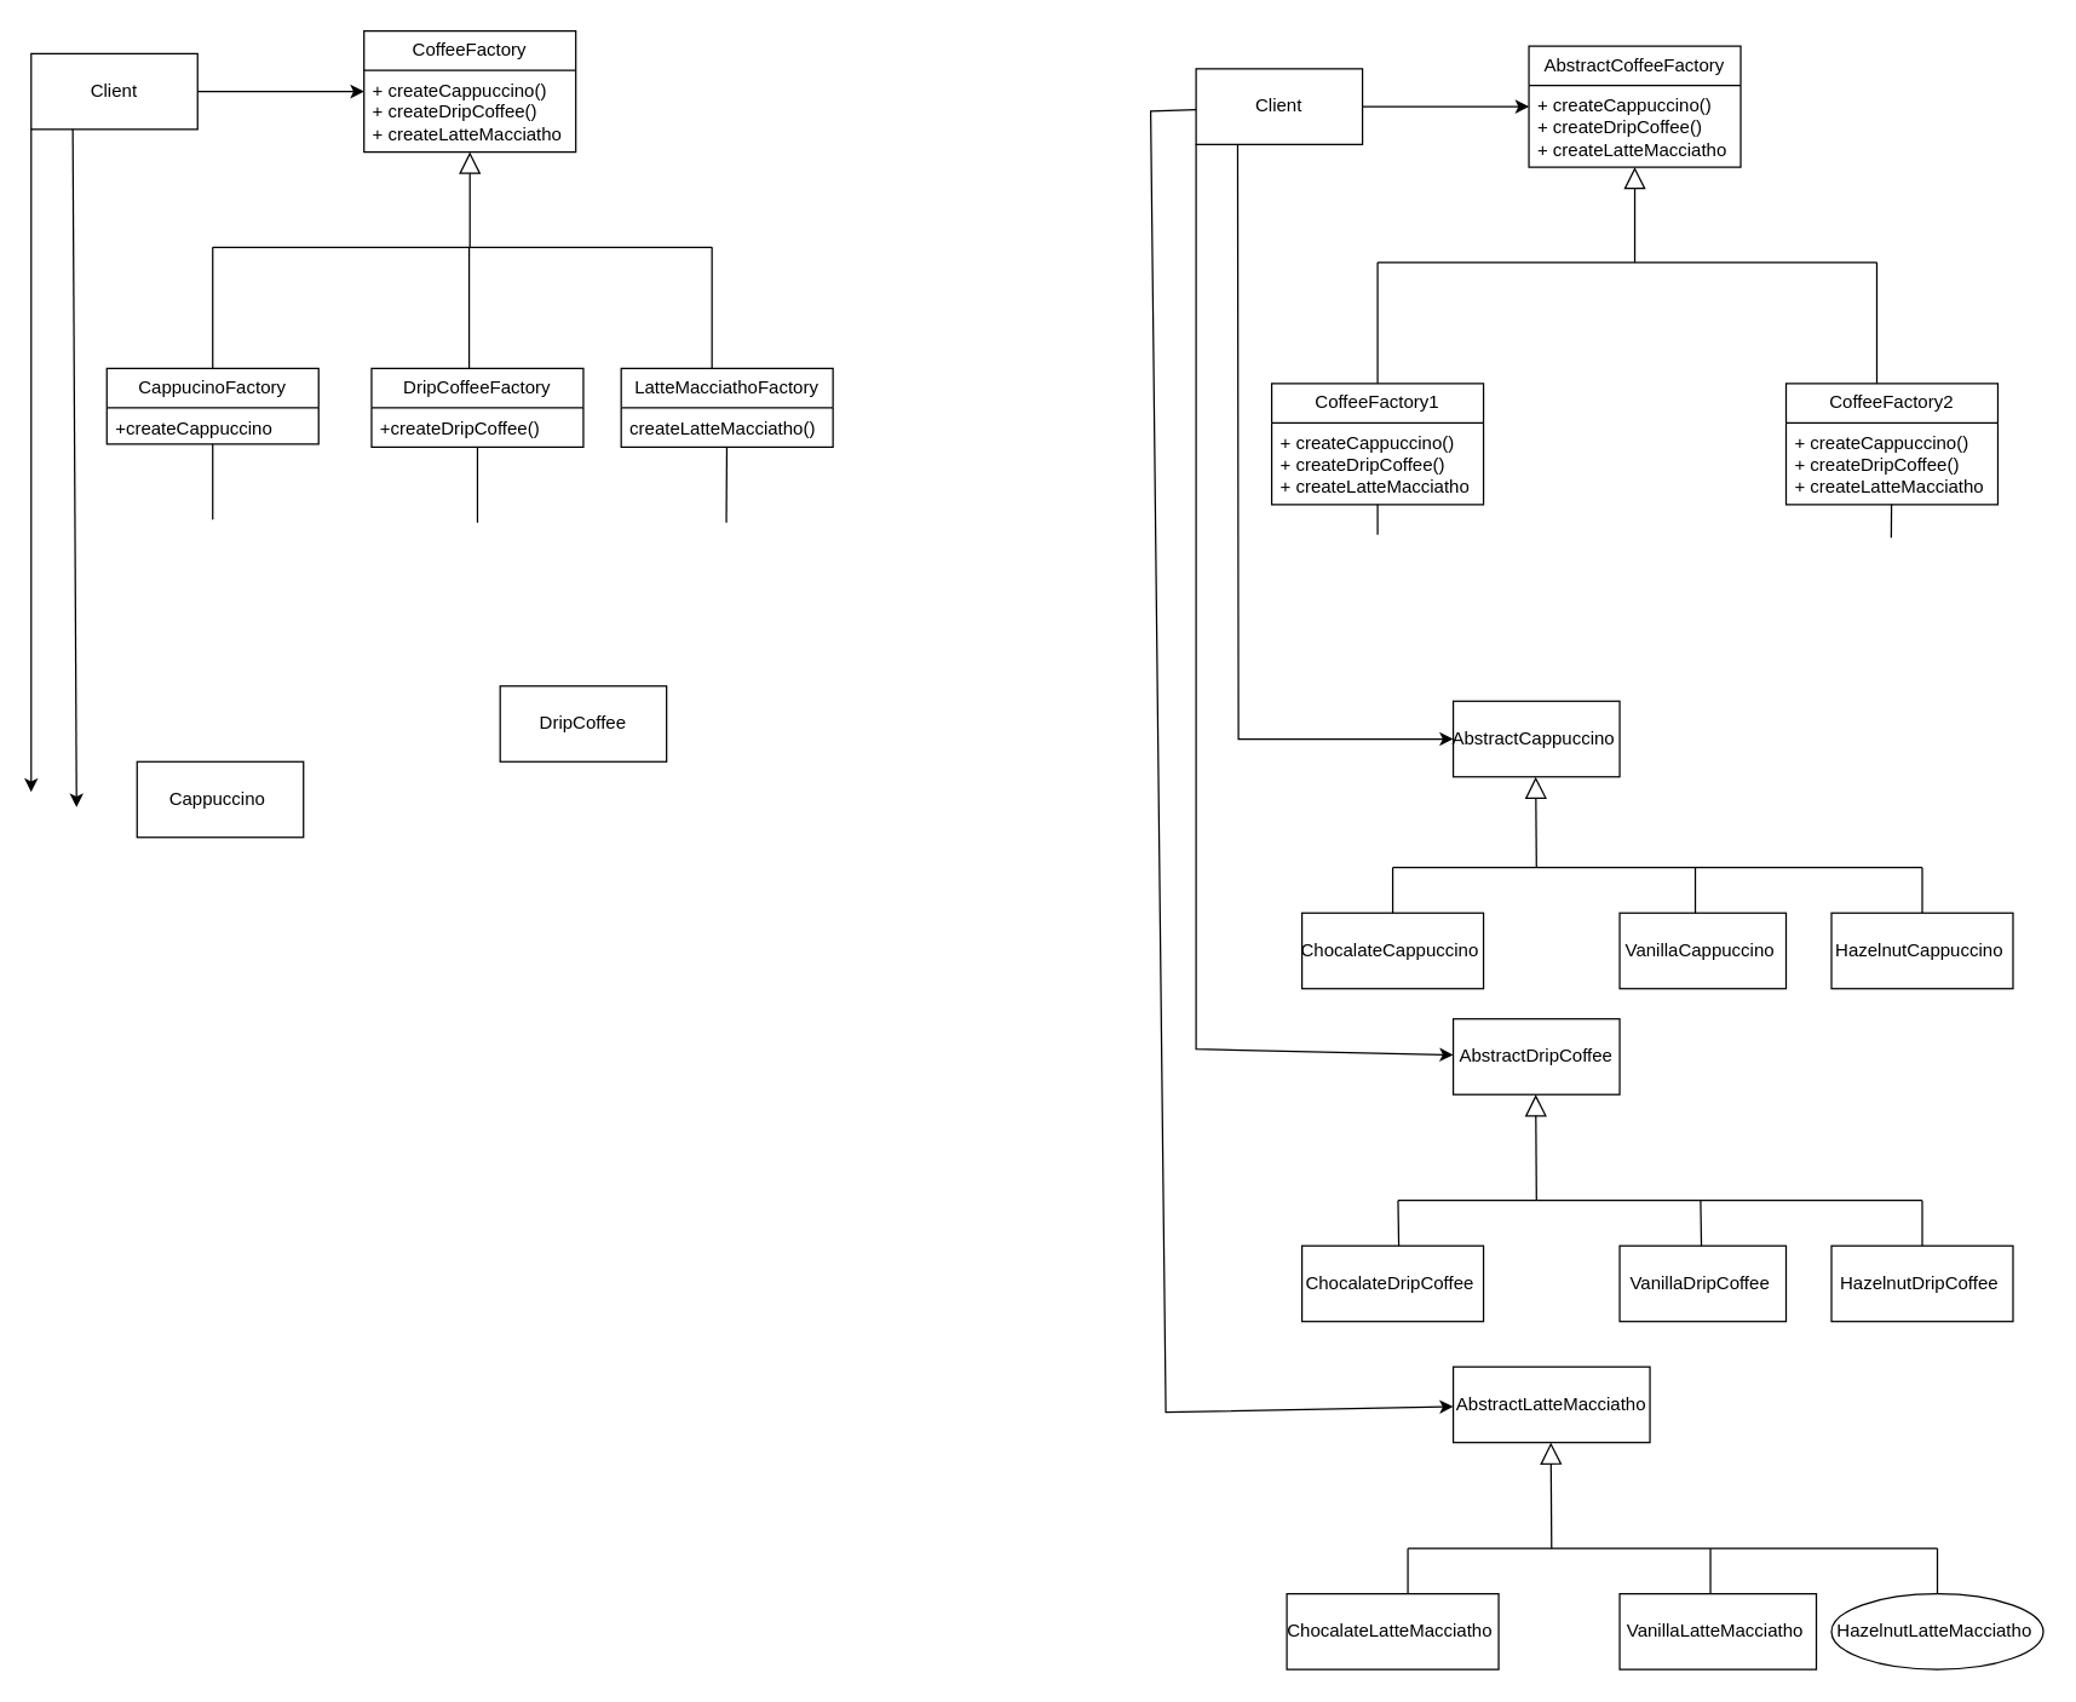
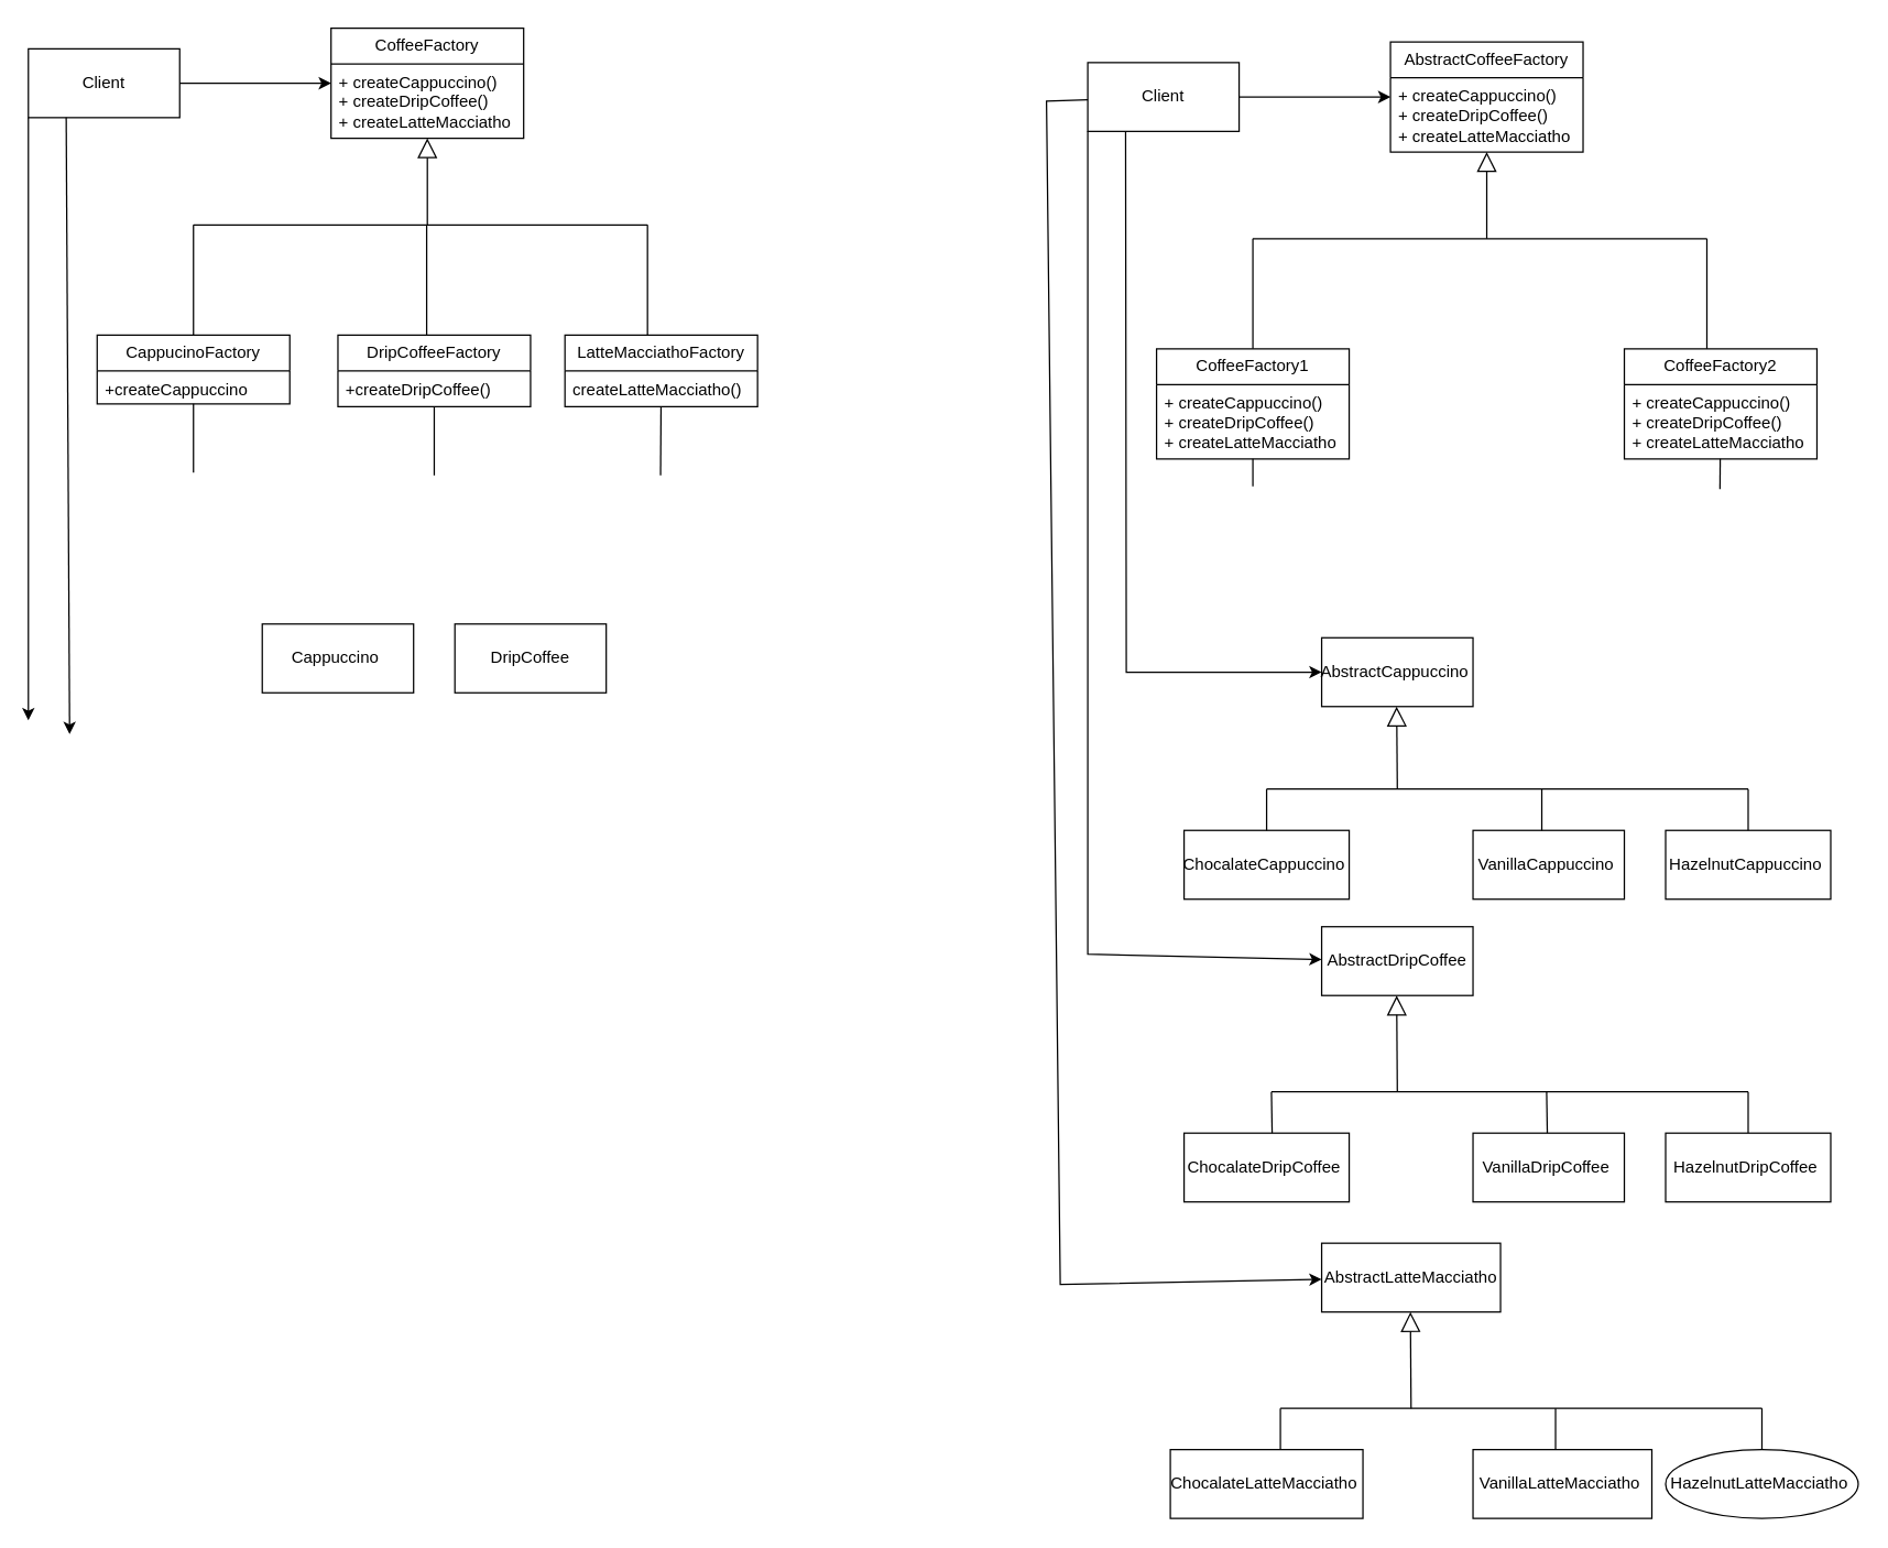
- <mxCell id="22" value="Cappuccino&amp;nbsp;" style="html=1;whiteSpace=wrap;" vertex="1" parent="1"><mxGeometry x="90" y="503" width="110" height="50" as="geometry" /></mxCell>
+ <mxCell id="22" value="Cappuccino&amp;nbsp;" style="html=1;whiteSpace=wrap;" vertex="1" parent="1"><mxGeometry x="190" y="453" width="110" height="50" as="geometry" /></mxCell>
